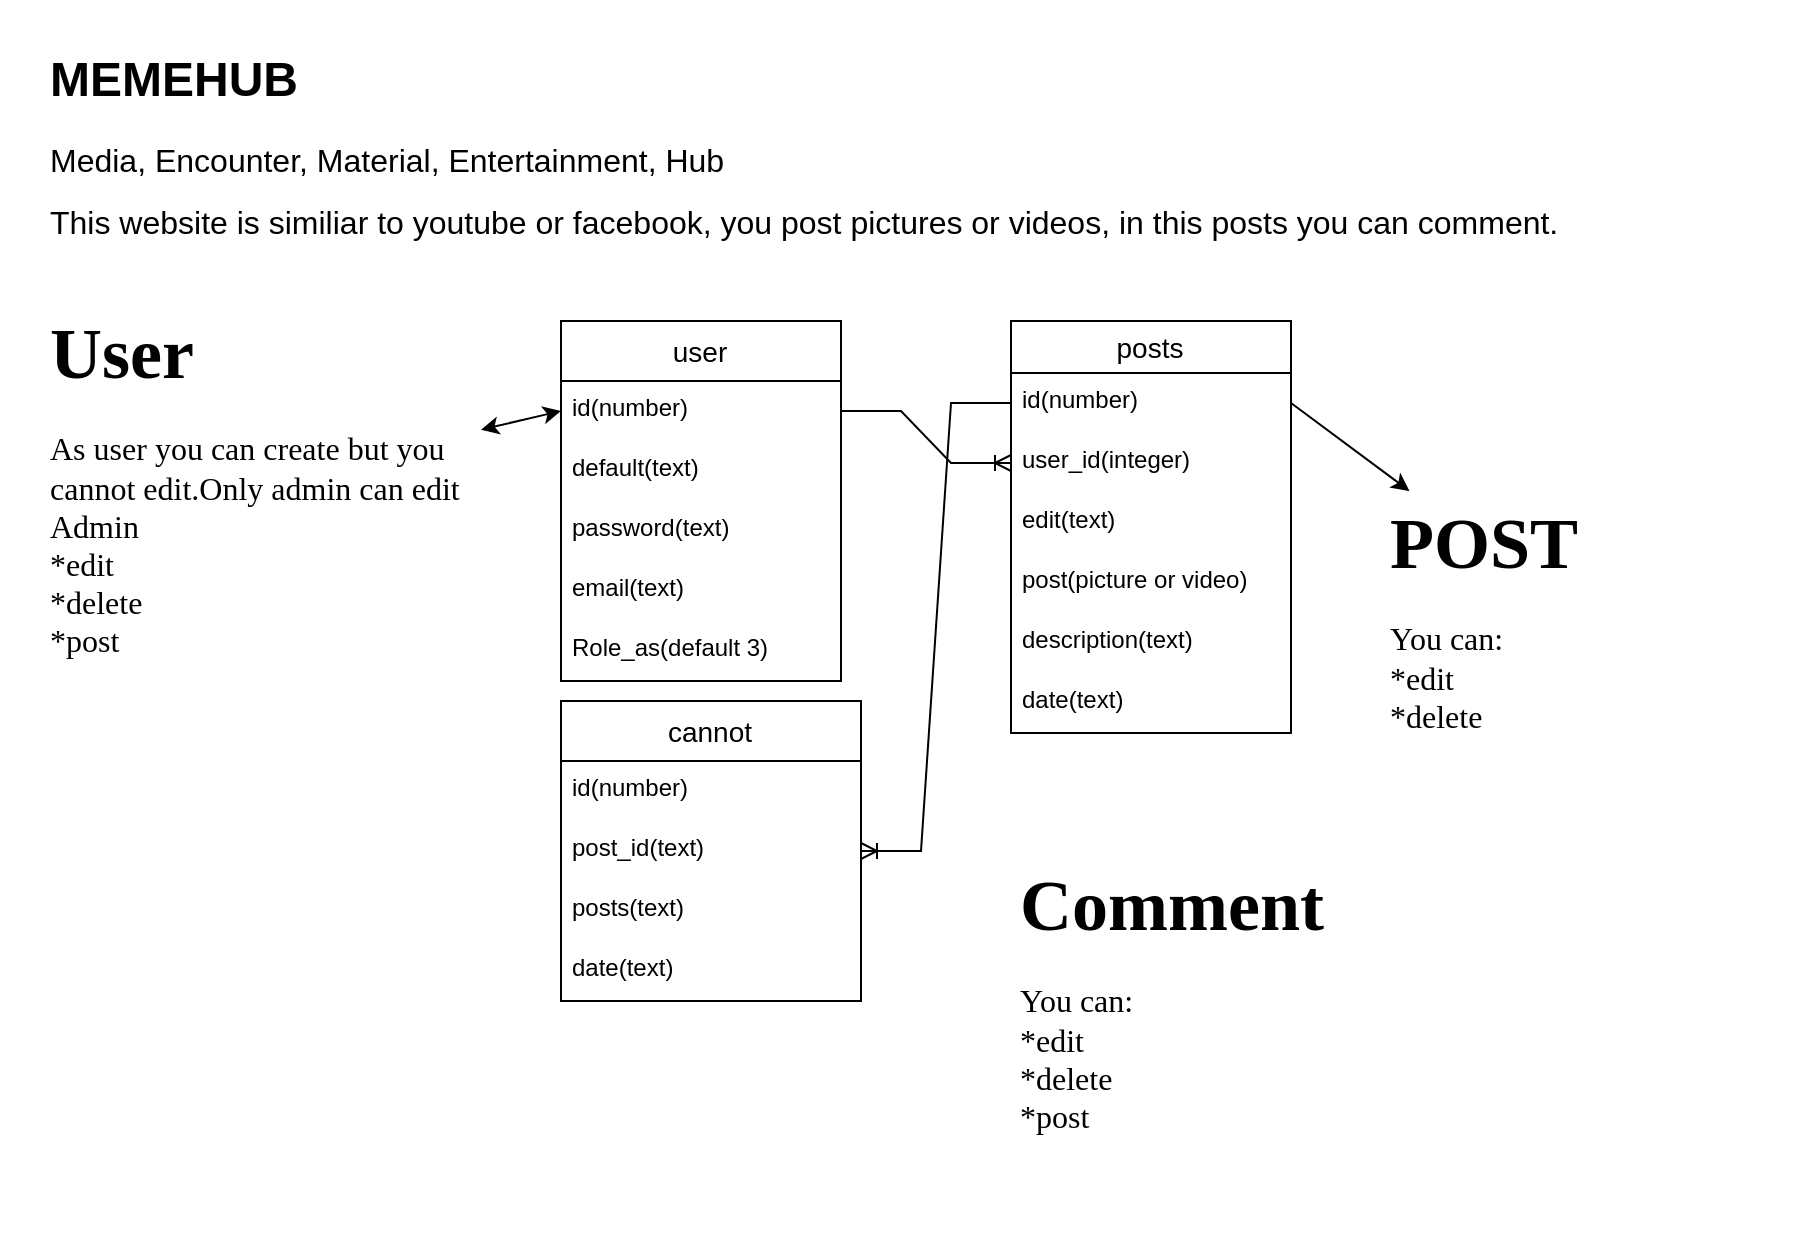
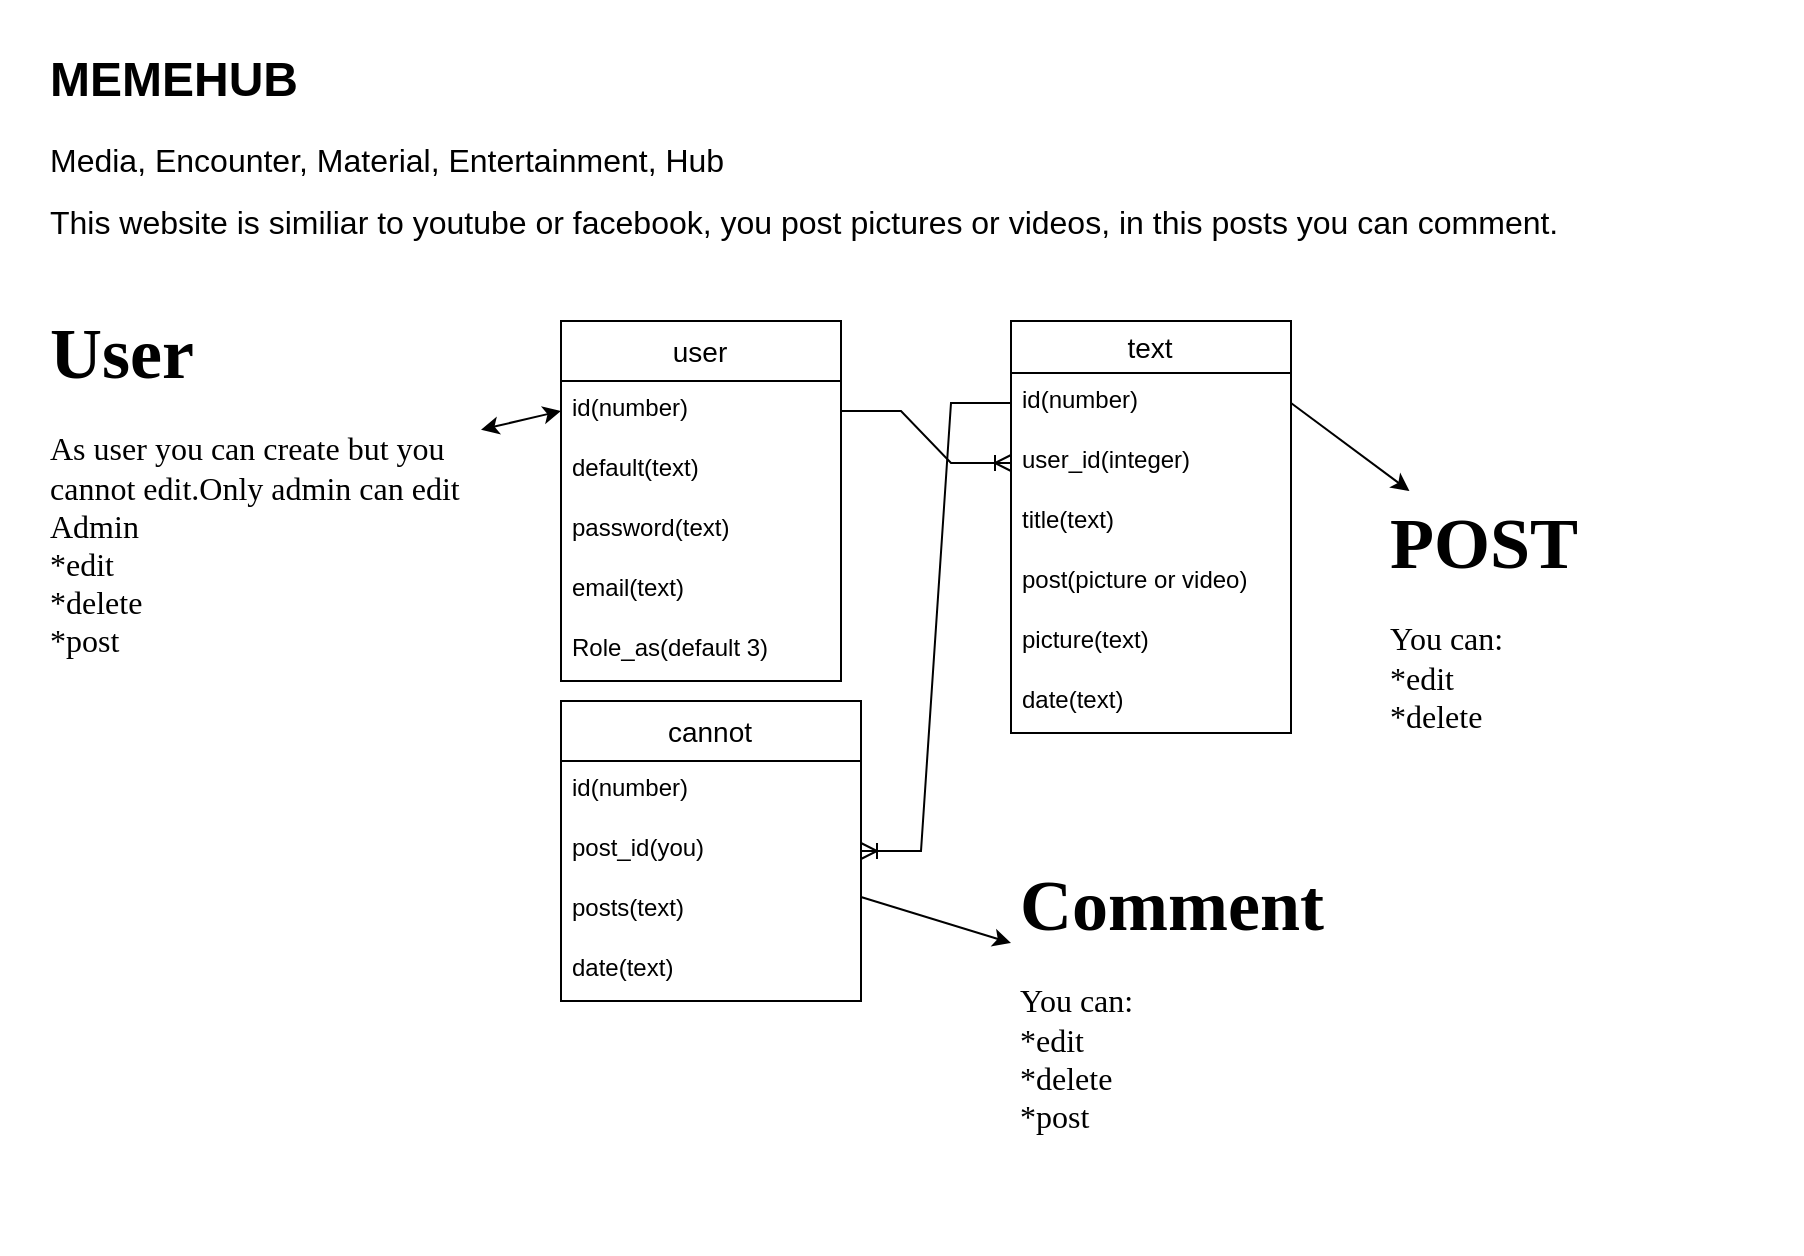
- <mxCell id="2" value="posts" style="swimlane;fontStyle=0;childLayout=stackLayout;horizontal=1;startSize=26;horizontalStack=0;resizeParent=1;resizeParentMax=0;resizeLast=0;collapsible=1;marginBottom=0;align=center;fontSize=14;" parent="1" vertex="1"><mxGeometry x="505" y="160" width="140" height="206" as="geometry" /></mxCell>
+ <mxCell id="2" value="text" style="swimlane;fontStyle=0;childLayout=stackLayout;horizontal=1;startSize=26;horizontalStack=0;resizeParent=1;resizeParentMax=0;resizeLast=0;collapsible=1;marginBottom=0;align=center;fontSize=14;" parent="1" vertex="1"><mxGeometry x="505" y="160" width="140" height="206" as="geometry" /></mxCell>
- <mxCell id="5" value="edit(text)" style="text;strokeColor=none;fillColor=none;spacingLeft=4;spacingRight=4;overflow=hidden;rotatable=0;points=[[0,0.5],[1,0.5]];portConstraint=eastwest;fontSize=12;" parent="2" vertex="1"><mxGeometry y="86" width="140" height="30" as="geometry" /></mxCell>
+ <mxCell id="5" value="title(text)" style="text;strokeColor=none;fillColor=none;spacingLeft=4;spacingRight=4;overflow=hidden;rotatable=0;points=[[0,0.5],[1,0.5]];portConstraint=eastwest;fontSize=12;" parent="2" vertex="1"><mxGeometry y="86" width="140" height="30" as="geometry" /></mxCell>
- <mxCell id="7" value="description(text)" style="text;strokeColor=none;fillColor=none;spacingLeft=4;spacingRight=4;overflow=hidden;rotatable=0;points=[[0,0.5],[1,0.5]];portConstraint=eastwest;fontSize=12;" parent="2" vertex="1"><mxGeometry y="146" width="140" height="30" as="geometry" /></mxCell>
+ <mxCell id="7" value="picture(text)" style="text;strokeColor=none;fillColor=none;spacingLeft=4;spacingRight=4;overflow=hidden;rotatable=0;points=[[0,0.5],[1,0.5]];portConstraint=eastwest;fontSize=12;" parent="2" vertex="1"><mxGeometry y="146" width="140" height="30" as="geometry" /></mxCell>
- <mxCell id="17" value="post_id(text)" style="text;strokeColor=none;fillColor=none;spacingLeft=4;spacingRight=4;overflow=hidden;rotatable=0;points=[[0,0.5],[1,0.5]];portConstraint=eastwest;fontSize=12;" parent="15" vertex="1"><mxGeometry y="60" width="150" height="30" as="geometry" /></mxCell>
+ <mxCell id="17" value="post_id(you)" style="text;strokeColor=none;fillColor=none;spacingLeft=4;spacingRight=4;overflow=hidden;rotatable=0;points=[[0,0.5],[1,0.5]];portConstraint=eastwest;fontSize=12;" parent="15" vertex="1"><mxGeometry y="60" width="150" height="30" as="geometry" /></mxCell>
+ <mxCell id="24" value="" style="endArrow=classic;html=1;rounded=0;fontFamily=Comic Sans MS;fontSize=24;entryX=0;entryY=0.25;entryDx=0;entryDy=0;" parent="1" source="15" target="23" edge="1"><mxGeometry width="50" height="50" relative="1" as="geometry"><mxPoint x="520" y="330" as="sourcePoint" /><mxPoint x="570" y="280" as="targetPoint" /></mxGeometry></mxCell>
